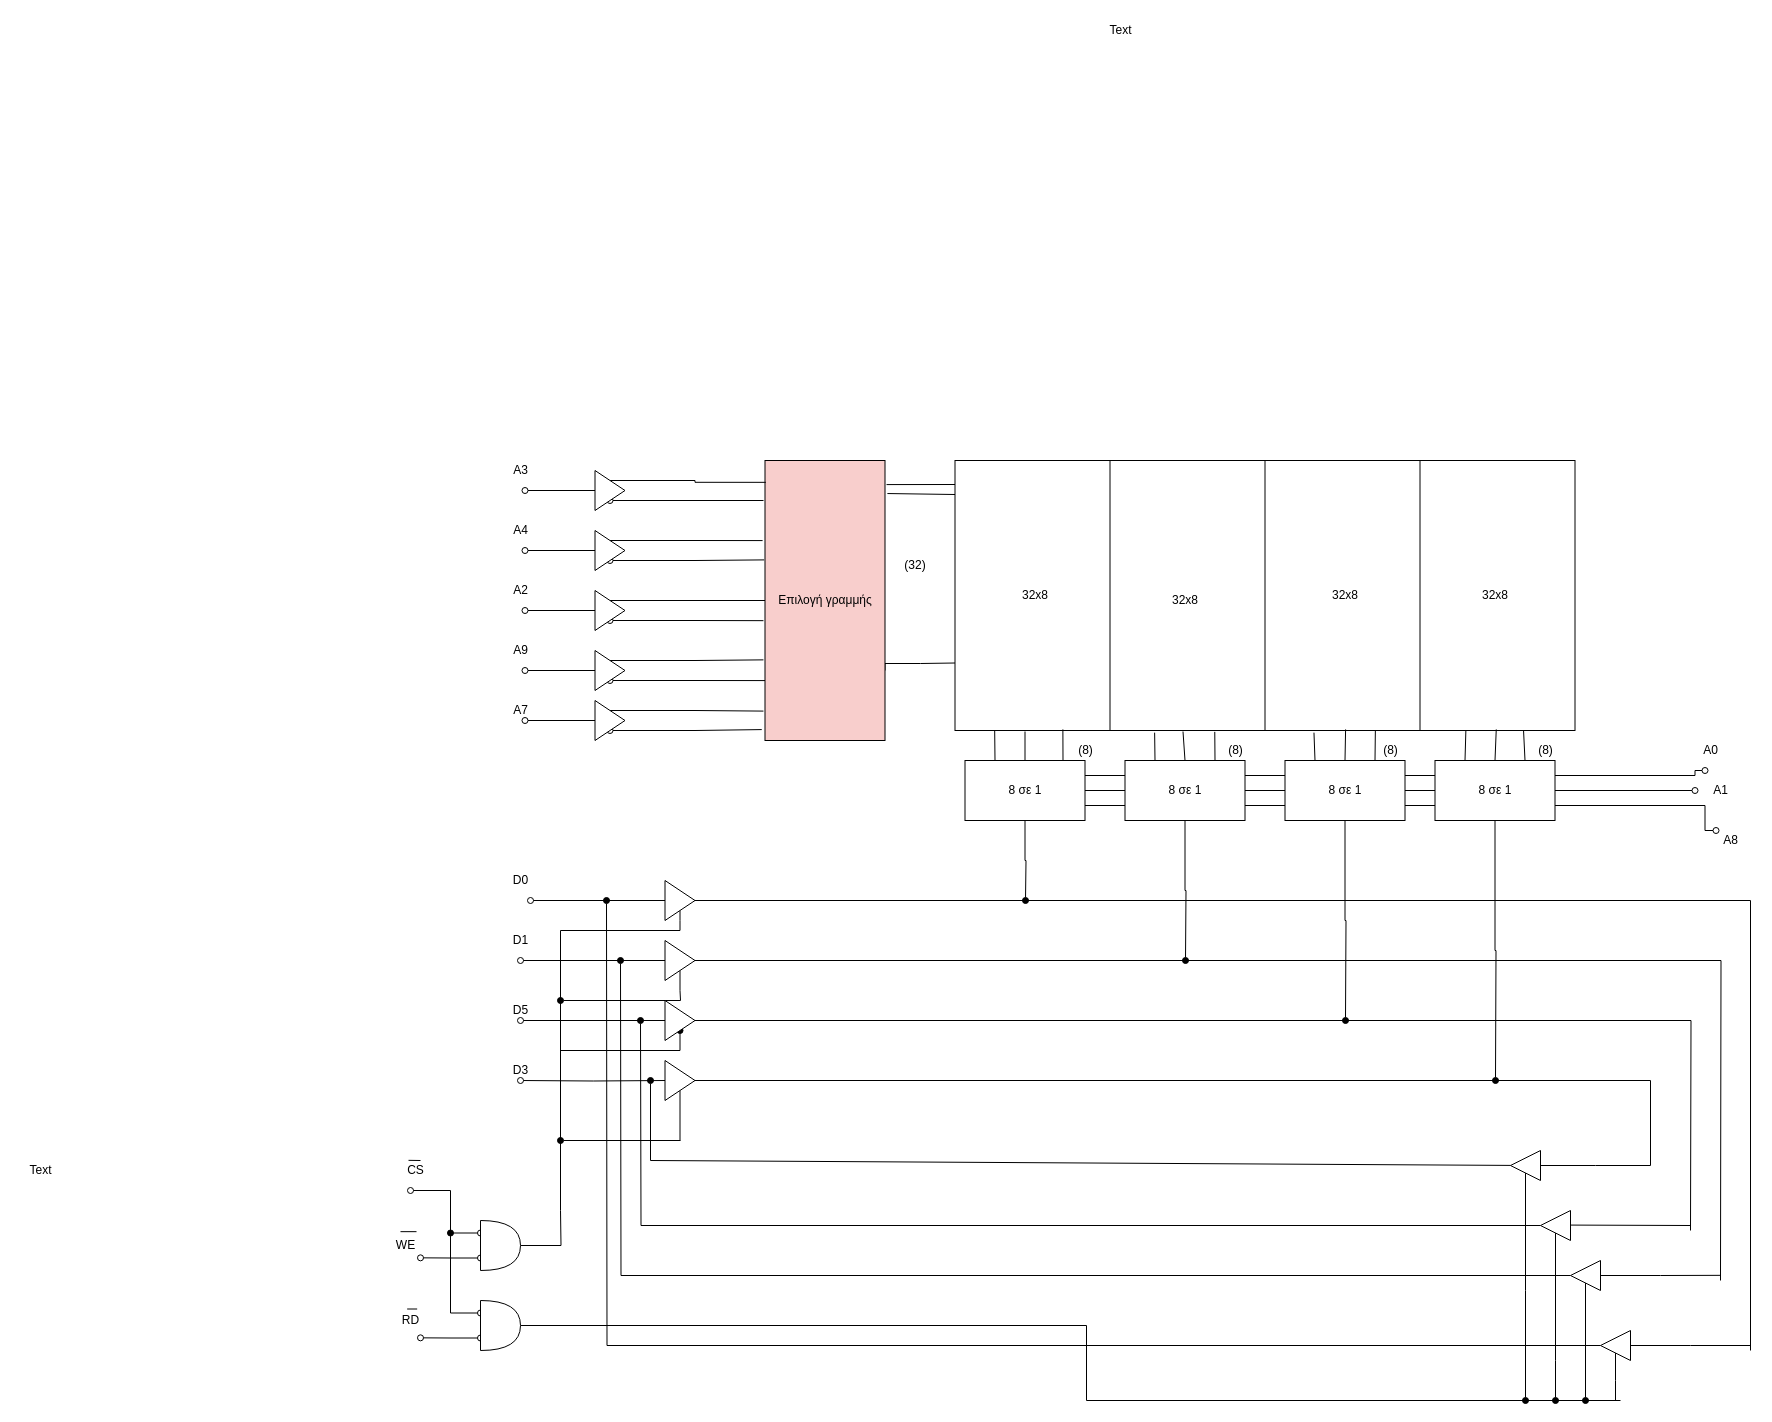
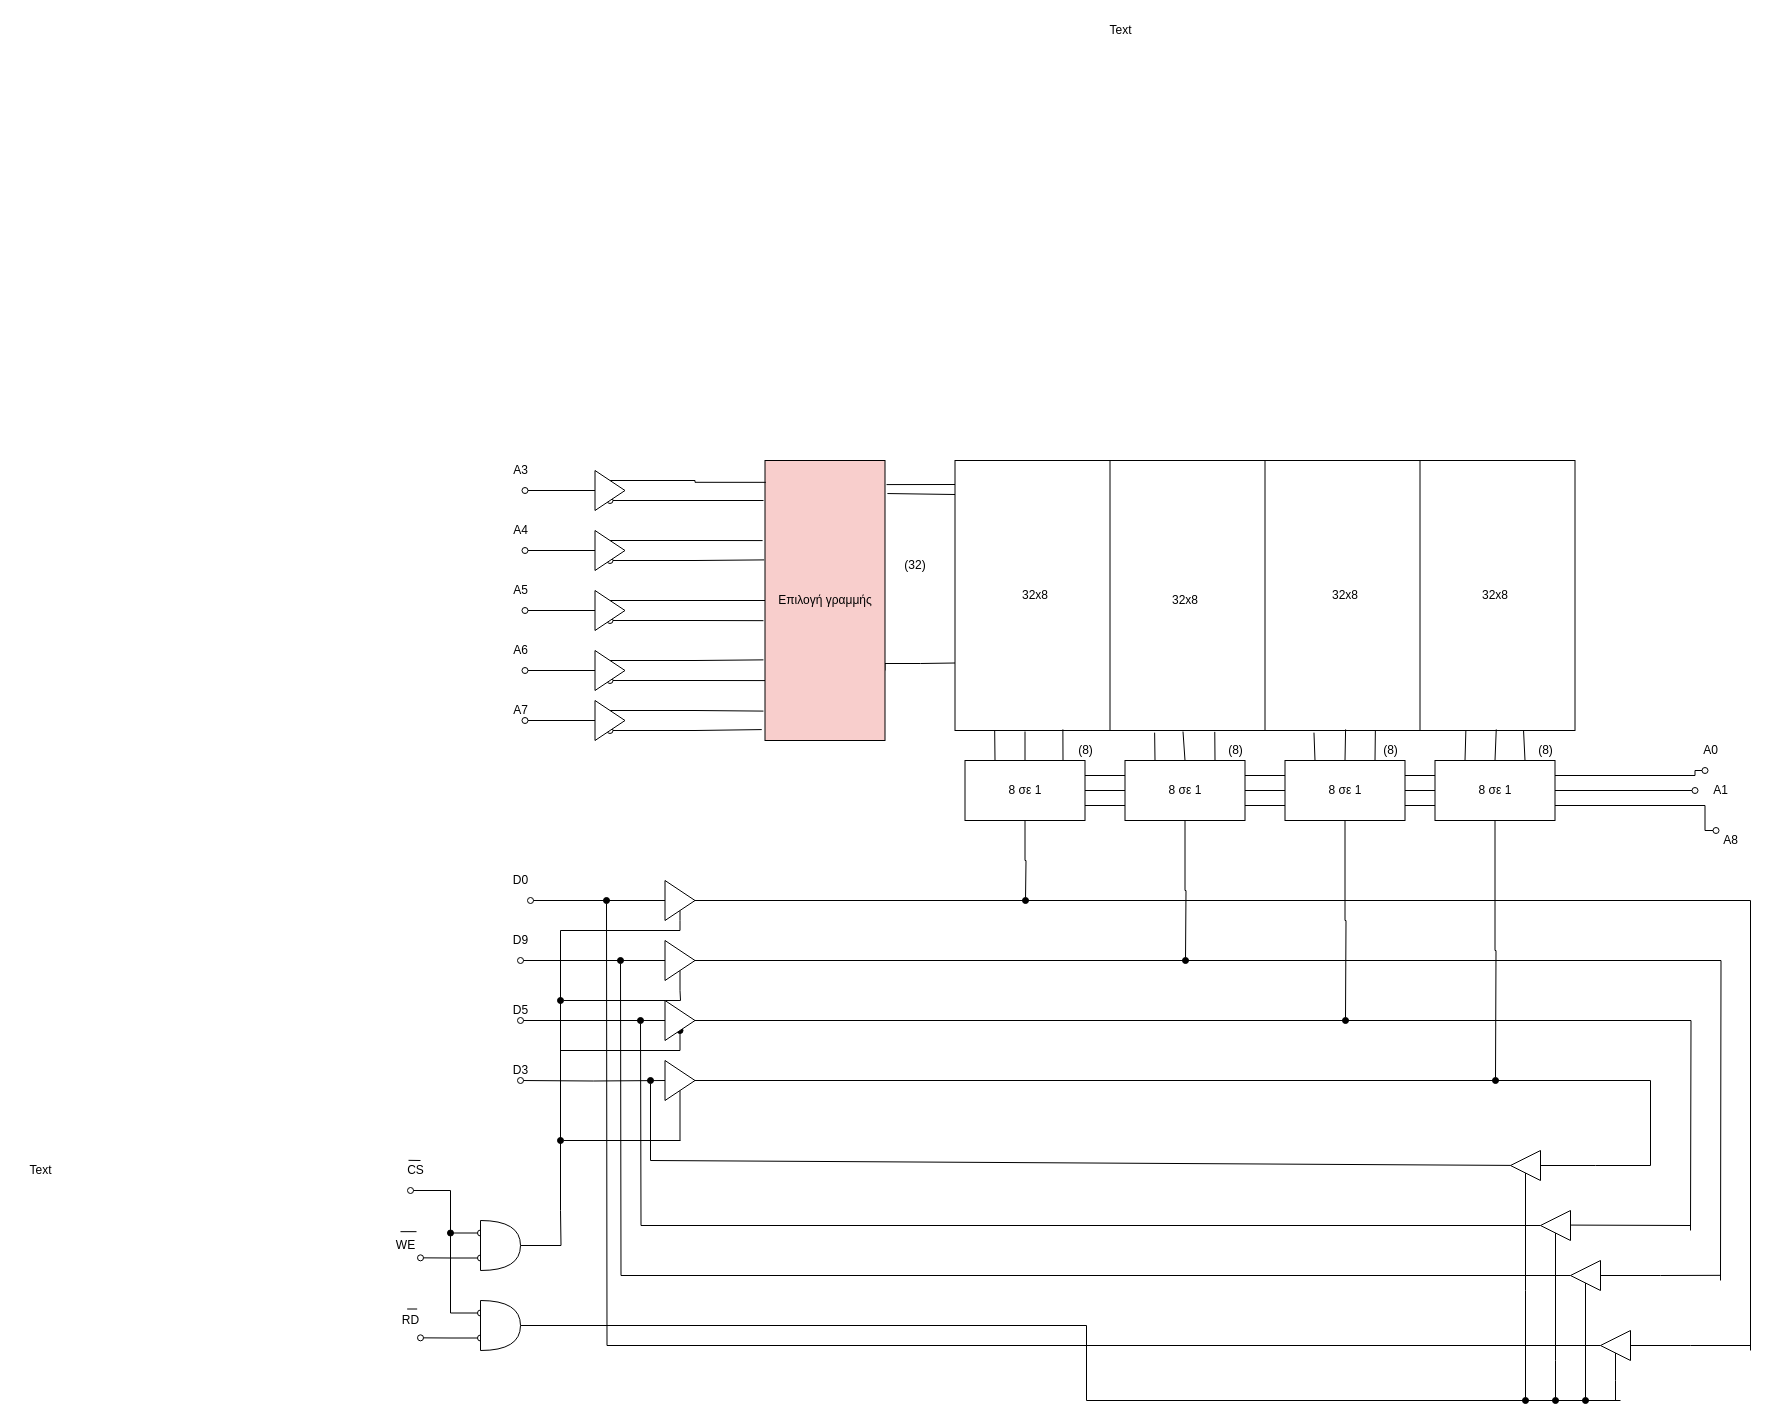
- <mxCell id="131" value="A2" style="text;html=1;align=center;verticalAlign=middle;resizable=0;points=[];autosize=1;strokeColor=none;" vertex="1" parent="1"><mxGeometry x="505" y="580" width="30" height="20" as="geometry" /></mxCell>
+ <mxCell id="131" value="A5" style="text;html=1;align=center;verticalAlign=middle;resizable=0;points=[];autosize=1;strokeColor=none;" vertex="1" parent="1"><mxGeometry x="505" y="580" width="30" height="20" as="geometry" /></mxCell>
- <mxCell id="132" value="A9" style="text;html=1;align=center;verticalAlign=middle;resizable=0;points=[];autosize=1;strokeColor=none;" vertex="1" parent="1"><mxGeometry x="505" y="640" width="30" height="20" as="geometry" /></mxCell>
+ <mxCell id="132" value="A6" style="text;html=1;align=center;verticalAlign=middle;resizable=0;points=[];autosize=1;strokeColor=none;" vertex="1" parent="1"><mxGeometry x="505" y="640" width="30" height="20" as="geometry" /></mxCell>
- <mxCell id="126" value="D1" style="text;html=1;align=center;verticalAlign=middle;resizable=0;points=[];autosize=1;strokeColor=none;" vertex="1" parent="1"><mxGeometry x="505" y="930" width="30" height="20" as="geometry" /></mxCell>
+ <mxCell id="126" value="D9" style="text;html=1;align=center;verticalAlign=middle;resizable=0;points=[];autosize=1;strokeColor=none;" vertex="1" parent="1"><mxGeometry x="505" y="930" width="30" height="20" as="geometry" /></mxCell>
